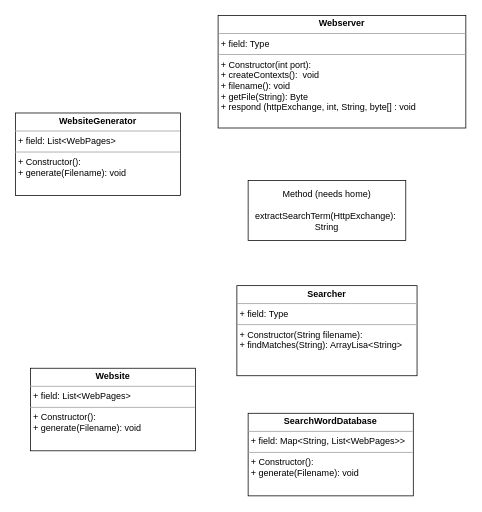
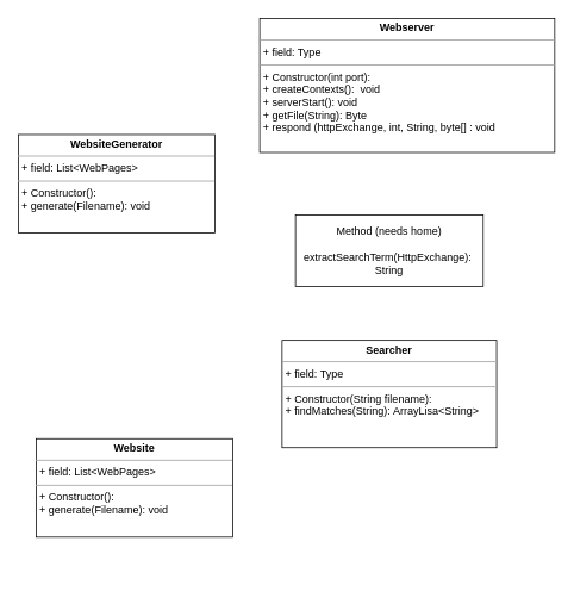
- <mxCell id="2" value="&lt;p style=&quot;margin:0px;margin-top:4px;text-align:center;&quot;&gt;&lt;b&gt;Webserver&lt;/b&gt;&lt;/p&gt;&lt;hr size=&quot;1&quot;&gt;&lt;p style=&quot;margin:0px;margin-left:4px;&quot;&gt;+ field: Type&lt;/p&gt;&lt;hr size=&quot;1&quot;&gt;&lt;p style=&quot;margin:0px;margin-left:4px;&quot;&gt;+ Constructor(int port):&amp;nbsp;&lt;/p&gt;&lt;p style=&quot;margin:0px;margin-left:4px;&quot;&gt;+ createContexts():&amp;nbsp; void&lt;/p&gt;&lt;p style=&quot;margin:0px;margin-left:4px;&quot;&gt;+ filename(): void&lt;/p&gt;&lt;p style=&quot;margin:0px;margin-left:4px;&quot;&gt;+ getFile(String): Byte&lt;/p&gt;&lt;p style=&quot;margin:0px;margin-left:4px;&quot;&gt;+ respond (httpExchange, int, String, byte[] : void&lt;/p&gt;" style="verticalAlign=top;align=left;overflow=fill;fontSize=12;fontFamily=Helvetica;html=1;whiteSpace=wrap;" parent="1" vertex="1"><mxGeometry x="290" y="20" width="330" height="150" as="geometry" /></mxCell>
+ <mxCell id="2" value="&lt;p style=&quot;margin:0px;margin-top:4px;text-align:center;&quot;&gt;&lt;b&gt;Webserver&lt;/b&gt;&lt;/p&gt;&lt;hr size=&quot;1&quot;&gt;&lt;p style=&quot;margin:0px;margin-left:4px;&quot;&gt;+ field: Type&lt;/p&gt;&lt;hr size=&quot;1&quot;&gt;&lt;p style=&quot;margin:0px;margin-left:4px;&quot;&gt;+ Constructor(int port):&amp;nbsp;&lt;/p&gt;&lt;p style=&quot;margin:0px;margin-left:4px;&quot;&gt;+ createContexts():&amp;nbsp; void&lt;/p&gt;&lt;p style=&quot;margin:0px;margin-left:4px;&quot;&gt;+ serverStart(): void&lt;/p&gt;&lt;p style=&quot;margin:0px;margin-left:4px;&quot;&gt;+ getFile(String): Byte&lt;/p&gt;&lt;p style=&quot;margin:0px;margin-left:4px;&quot;&gt;+ respond (httpExchange, int, String, byte[] : void&lt;/p&gt;" style="verticalAlign=top;align=left;overflow=fill;fontSize=12;fontFamily=Helvetica;html=1;whiteSpace=wrap;" parent="1" vertex="1"><mxGeometry x="290" y="20" width="330" height="150" as="geometry" /></mxCell>
- <mxCell id="7" value="&lt;p style=&quot;margin:0px;margin-top:4px;text-align:center;&quot;&gt;&lt;b&gt;SearchWordDatabase&lt;/b&gt;&lt;/p&gt;&lt;hr size=&quot;1&quot;&gt;&lt;p style=&quot;margin:0px;margin-left:4px;&quot;&gt;+ field: Map&amp;lt;String, List&amp;lt;WebPages&amp;gt;&amp;gt;&lt;/p&gt;&lt;hr size=&quot;1&quot;&gt;&lt;p style=&quot;margin:0px;margin-left:4px;&quot;&gt;+ Constructor():&lt;/p&gt;&lt;p style=&quot;margin:0px;margin-left:4px;&quot;&gt;+ generate(Filename): void&lt;/p&gt;" style="verticalAlign=top;align=left;overflow=fill;fontSize=12;fontFamily=Helvetica;html=1;whiteSpace=wrap;" vertex="1" parent="1"><mxGeometry x="330" y="550" width="220" height="110" as="geometry" /></mxCell>
